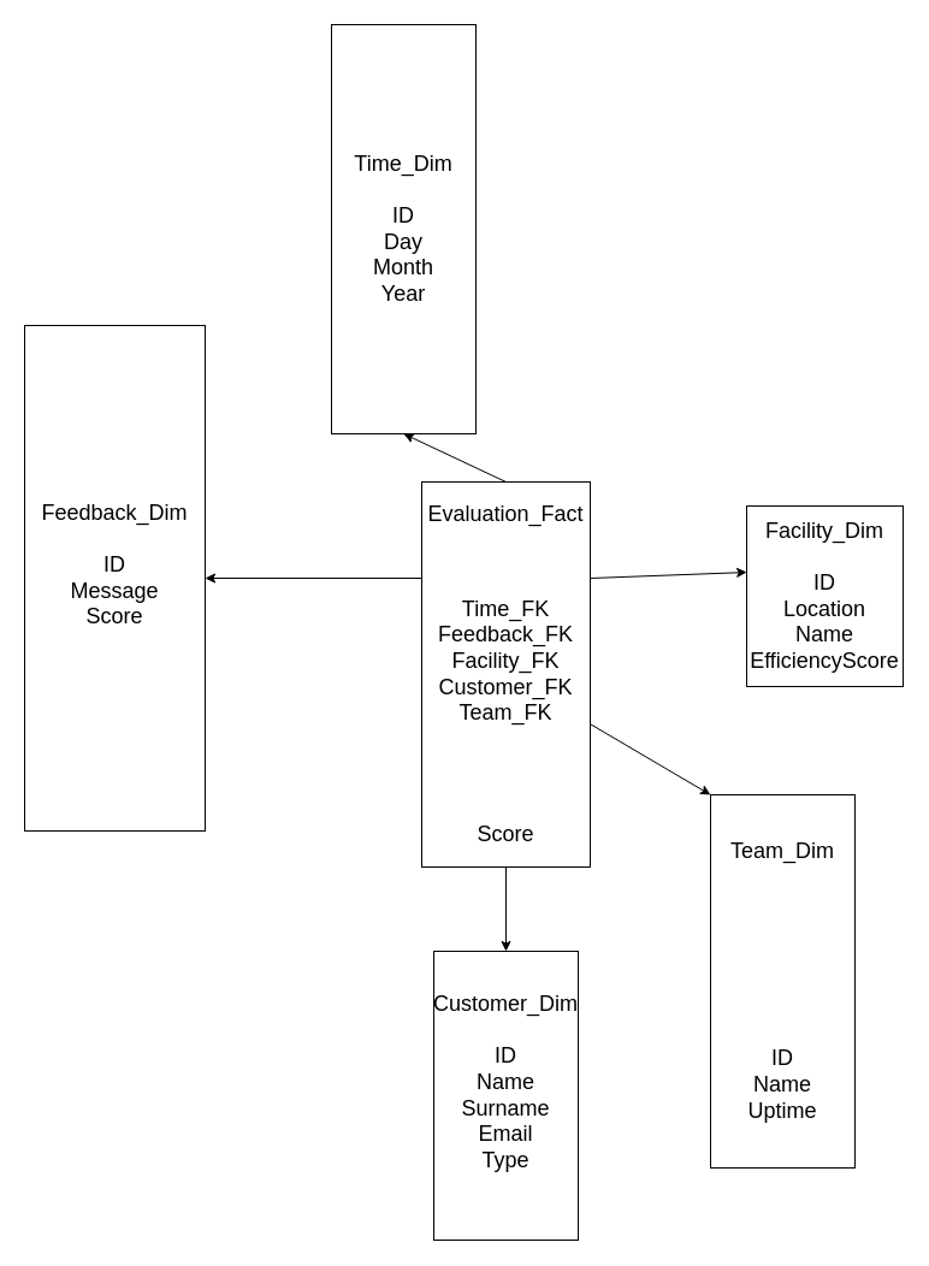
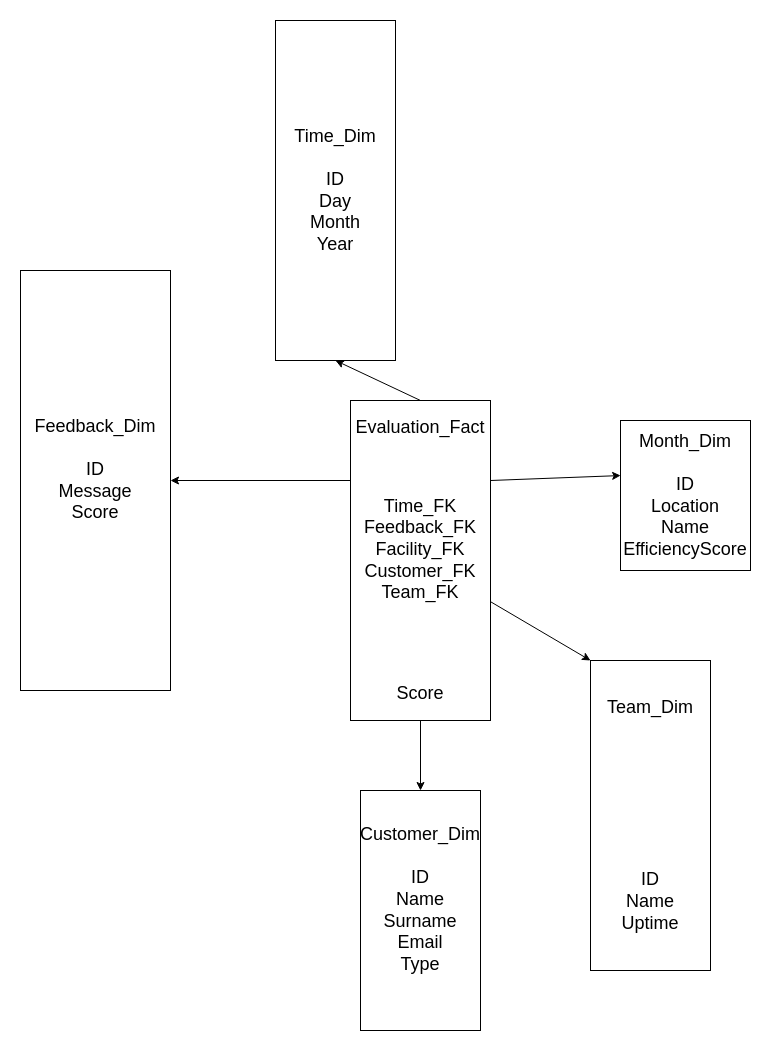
- <mxCell id="7" value="Facility_Dim&lt;div&gt;&lt;br&gt;&lt;/div&gt;&lt;div&gt;ID&lt;/div&gt;&lt;div&gt;&lt;span style=&quot;background-color: transparent; color: light-dark(rgb(0, 0, 0), rgb(255, 255, 255));&quot;&gt;Location&lt;/span&gt;&lt;/div&gt;&lt;div&gt;&lt;span style=&quot;background-color: transparent; color: light-dark(rgb(0, 0, 0), rgb(255, 255, 255));&quot;&gt;Name&lt;/span&gt;&lt;/div&gt;&lt;div&gt;&lt;span style=&quot;background-color: transparent; color: light-dark(rgb(0, 0, 0), rgb(255, 255, 255));&quot;&gt;EfficiencyScore&lt;/span&gt;&lt;/div&gt;" style="rounded=0;whiteSpace=wrap;html=1;fontSize=18;" parent="1" vertex="1"><mxGeometry x="620" y="420" width="130" height="150" as="geometry" /></mxCell>
+ <mxCell id="7" value="Month_Dim&lt;div&gt;&lt;br&gt;&lt;/div&gt;&lt;div&gt;ID&lt;/div&gt;&lt;div&gt;&lt;span style=&quot;background-color: transparent; color: light-dark(rgb(0, 0, 0), rgb(255, 255, 255));&quot;&gt;Location&lt;/span&gt;&lt;/div&gt;&lt;div&gt;&lt;span style=&quot;background-color: transparent; color: light-dark(rgb(0, 0, 0), rgb(255, 255, 255));&quot;&gt;Name&lt;/span&gt;&lt;/div&gt;&lt;div&gt;&lt;span style=&quot;background-color: transparent; color: light-dark(rgb(0, 0, 0), rgb(255, 255, 255));&quot;&gt;EfficiencyScore&lt;/span&gt;&lt;/div&gt;" style="rounded=0;whiteSpace=wrap;html=1;fontSize=18;" parent="1" vertex="1"><mxGeometry x="620" y="420" width="130" height="150" as="geometry" /></mxCell>
